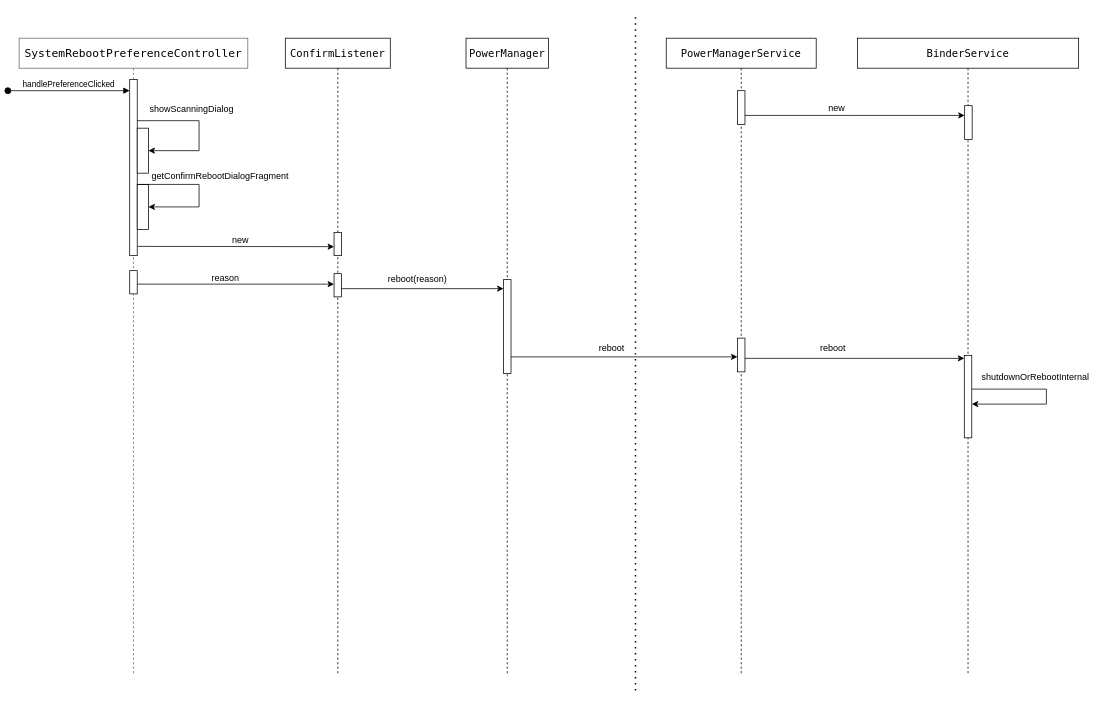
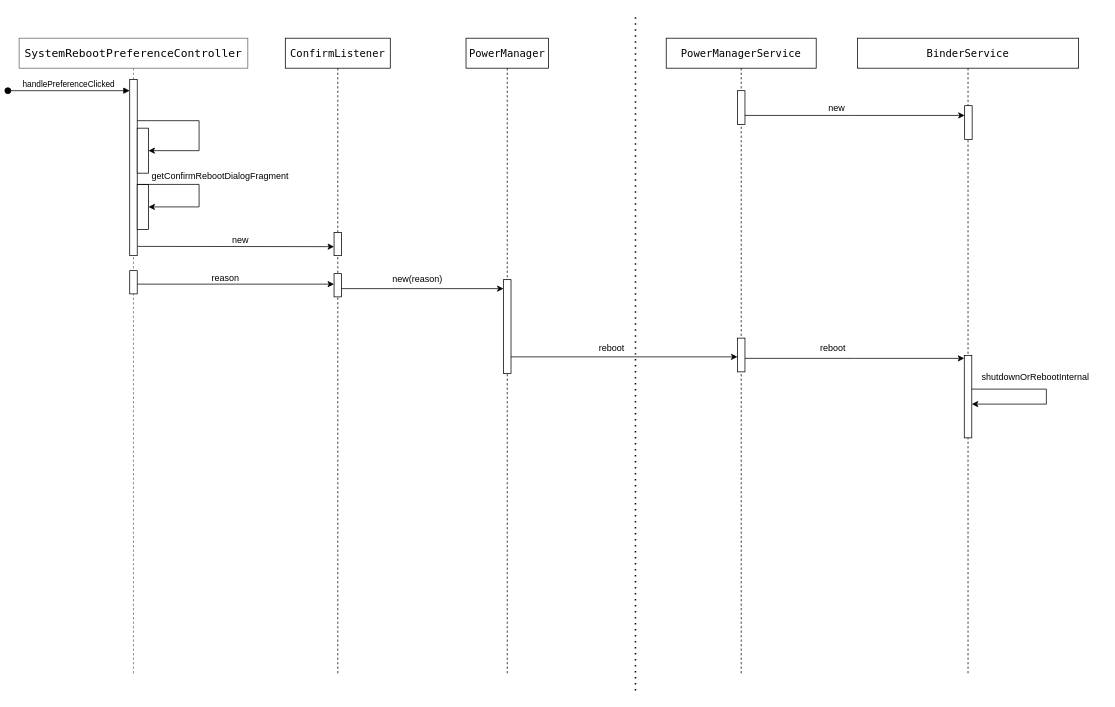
- <mxCell id="23" value="showScanningDialog" style="text;html=1;align=center;verticalAlign=middle;resizable=0;points=[];autosize=1;strokeColor=none;fillColor=none;" vertex="1" parent="1"><mxGeometry x="180" y="130" width="140" height="30" as="geometry" /></mxCell>
- <mxCell id="38" value="reboot(reason)" style="text;html=1;align=center;verticalAlign=middle;resizable=0;points=[];autosize=1;strokeColor=none;fillColor=none;" vertex="1" parent="1"><mxGeometry x="501" y="357" width="100" height="30" as="geometry" /></mxCell>
+ <mxCell id="38" value="new(reason)" style="text;html=1;align=center;verticalAlign=middle;resizable=0;points=[];autosize=1;strokeColor=none;fillColor=none;" vertex="1" parent="1"><mxGeometry x="501" y="357" width="100" height="30" as="geometry" /></mxCell>
